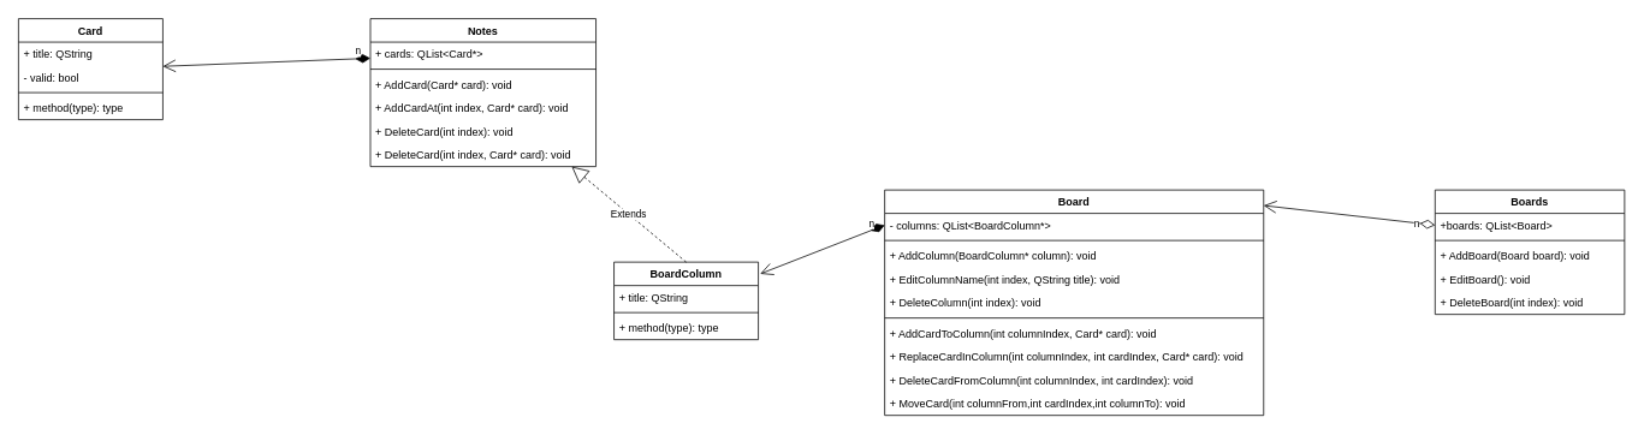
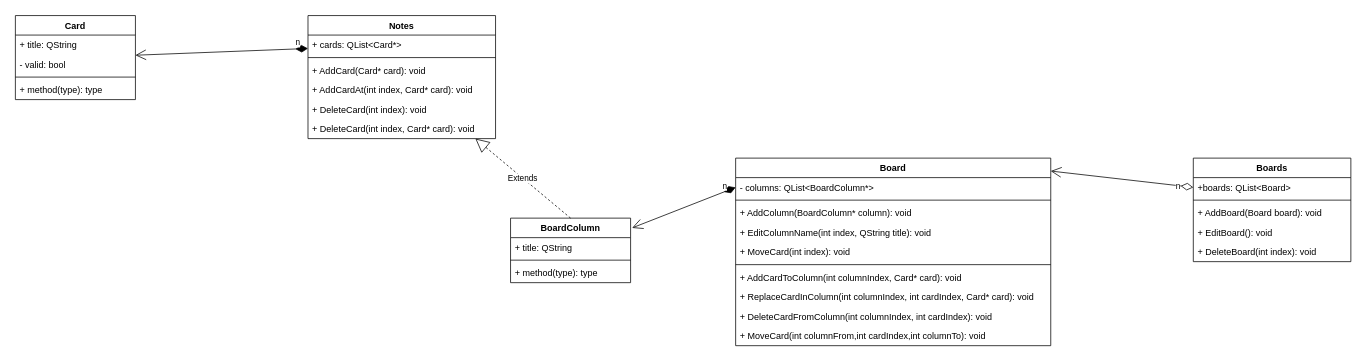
- <mxCell id="7" value="+ DeleteColumn(int index): void" style="text;strokeColor=none;fillColor=none;align=left;verticalAlign=top;spacingLeft=4;spacingRight=4;overflow=hidden;rotatable=0;points=[[0,0.5],[1,0.5]];portConstraint=eastwest;" vertex="1" parent="2"><mxGeometry y="112" width="420" height="26" as="geometry" /></mxCell>
+ <mxCell id="7" value="+ MoveCard(int index): void" style="text;strokeColor=none;fillColor=none;align=left;verticalAlign=top;spacingLeft=4;spacingRight=4;overflow=hidden;rotatable=0;points=[[0,0.5],[1,0.5]];portConstraint=eastwest;" vertex="1" parent="2"><mxGeometry y="112" width="420" height="26" as="geometry" /></mxCell>
